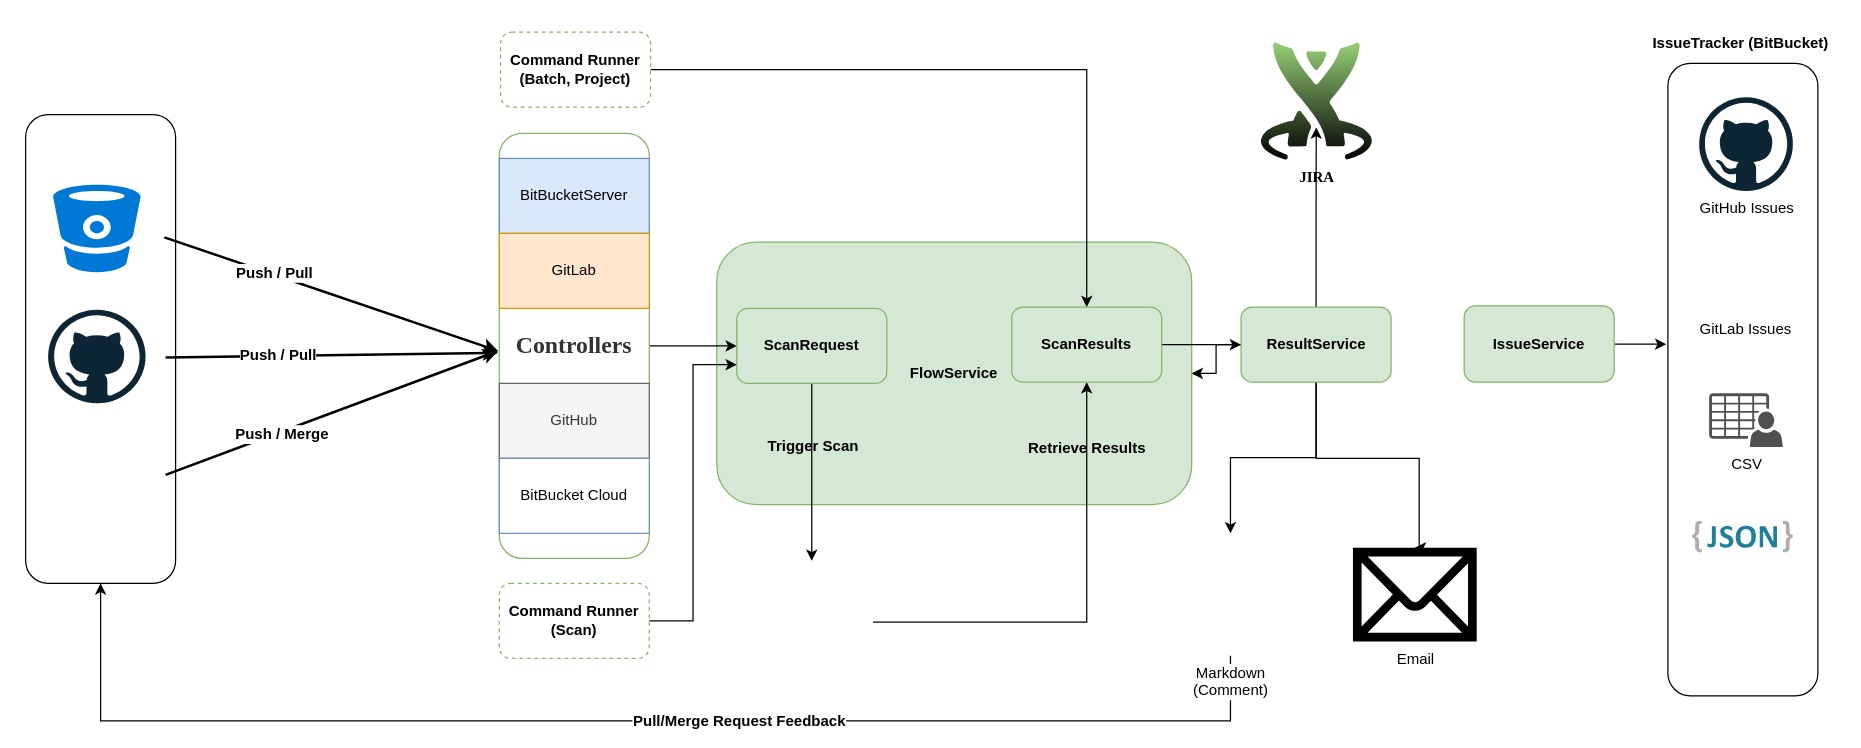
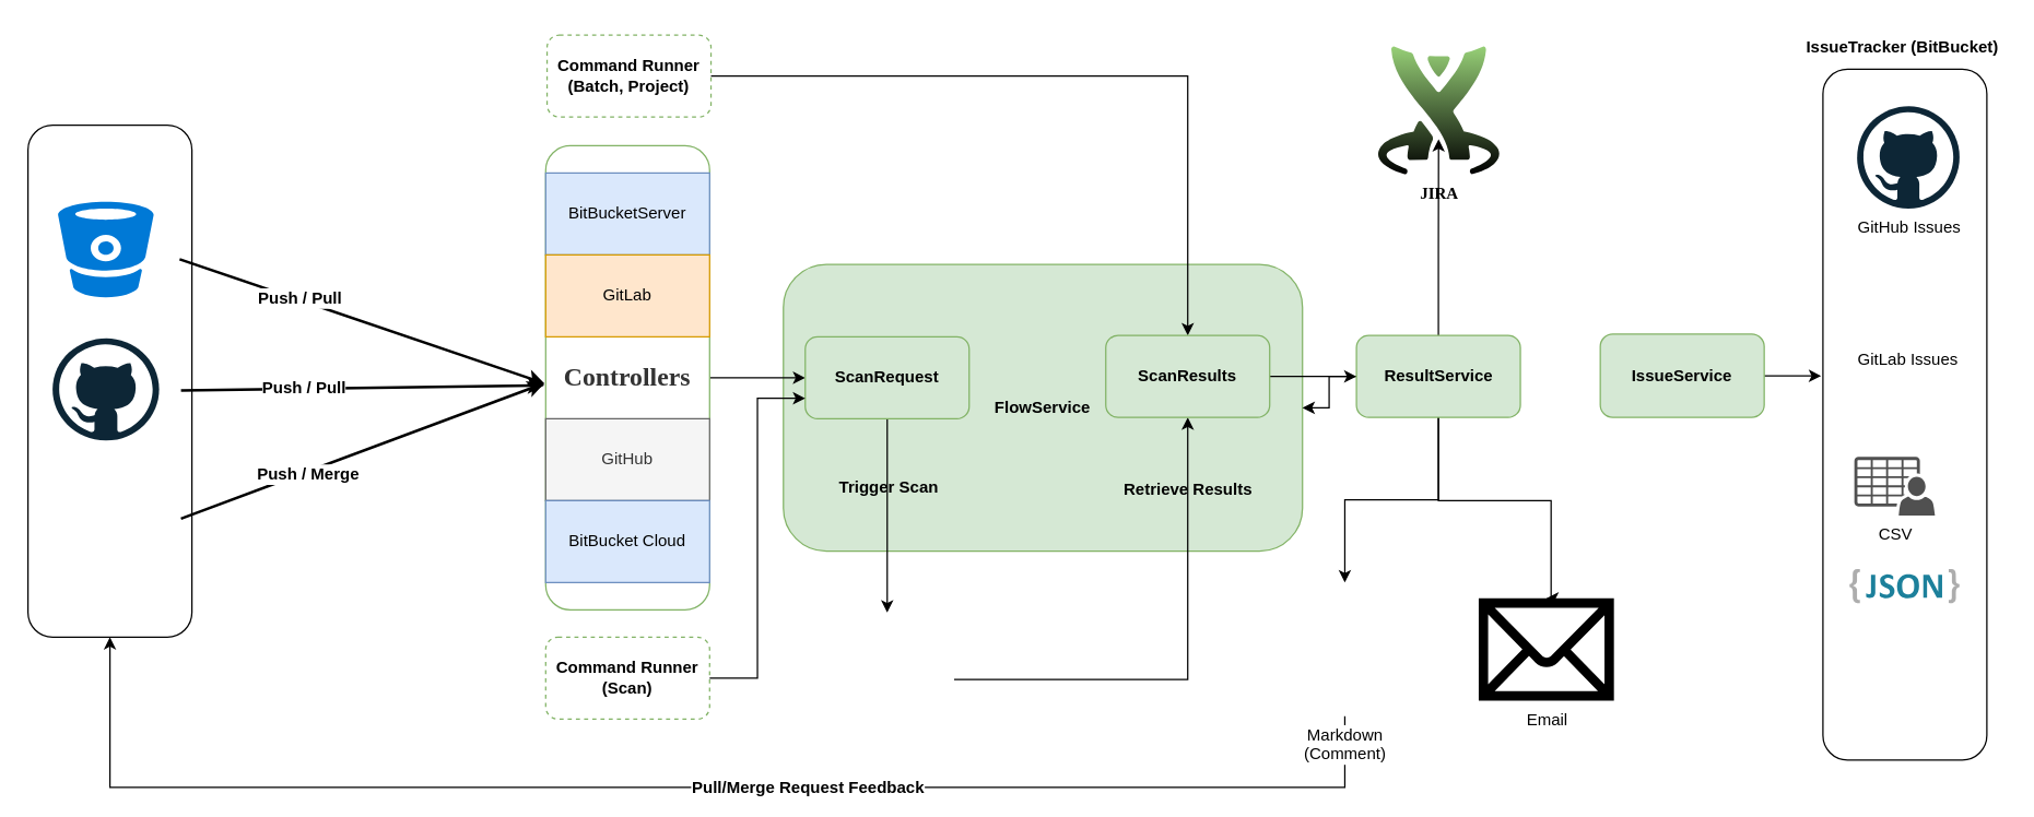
- <mxCell id="44" value="CSV" style="pointerEvents=1;shadow=0;dashed=0;html=1;strokeColor=none;fillColor=#505050;labelPosition=center;verticalLabelPosition=bottom;verticalAlign=top;outlineConnect=0;align=center;shape=mxgraph.office.users.csv_file;" vertex="1" parent="1"><mxGeometry x="1367" y="314" width="59" height="43" as="geometry" /></mxCell>
+ <mxCell id="44" value="CSV" style="pointerEvents=1;shadow=0;dashed=0;html=1;strokeColor=none;fillColor=#505050;labelPosition=center;verticalLabelPosition=bottom;verticalAlign=top;outlineConnect=0;align=center;shape=mxgraph.office.users.csv_file;" vertex="1" parent="1"><mxGeometry x="1357" y="334" width="59" height="43" as="geometry" /></mxCell>
- <mxCell id="9" value="BitBucket Cloud" style="rounded=0;whiteSpace=wrap;html=1;fillColor=#ffffff;strokeColor=#6c8ebf;" vertex="1" parent="1"><mxGeometry x="399" y="366" width="120" height="60" as="geometry" /></mxCell>
+ <mxCell id="9" value="BitBucket Cloud" style="rounded=0;whiteSpace=wrap;html=1;fillColor=#dae8fc;strokeColor=#6c8ebf;" vertex="1" parent="1"><mxGeometry x="399" y="366" width="120" height="60" as="geometry" /></mxCell>
